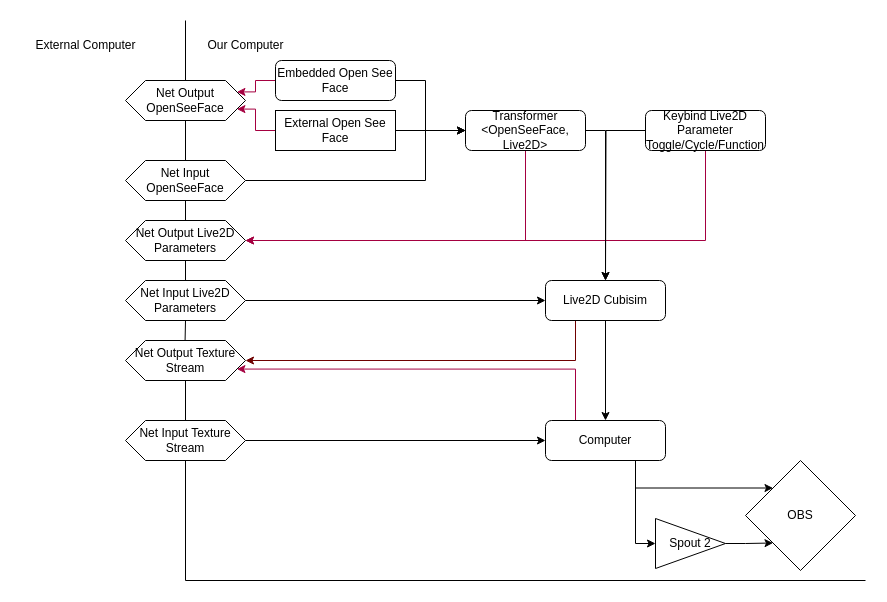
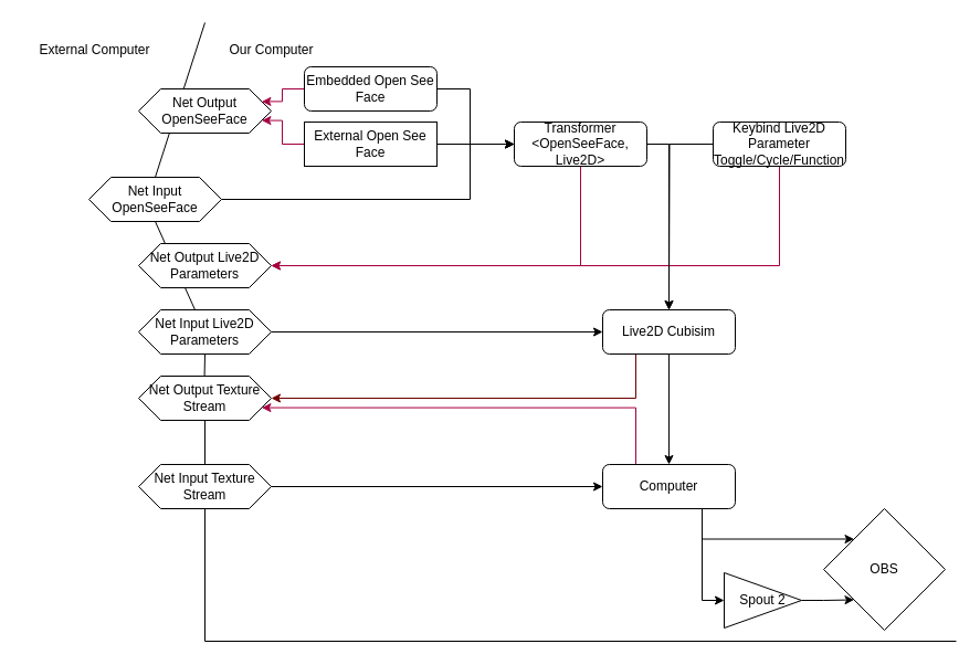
- <mxCell id="12" value="&lt;div&gt;Net Input OpenSeeFace&lt;/div&gt;" style="shape=hexagon;perimeter=hexagonPerimeter2;whiteSpace=wrap;html=1;fixedSize=1;" vertex="1" parent="1"><mxGeometry x="125" y="160" width="120" height="40" as="geometry" /></mxCell>
+ <mxCell id="12" value="&lt;div&gt;Net Input OpenSeeFace&lt;/div&gt;" style="shape=hexagon;perimeter=hexagonPerimeter2;whiteSpace=wrap;html=1;fixedSize=1;" vertex="1" parent="1"><mxGeometry x="80" y="160" width="120" height="40" as="geometry" /></mxCell>
